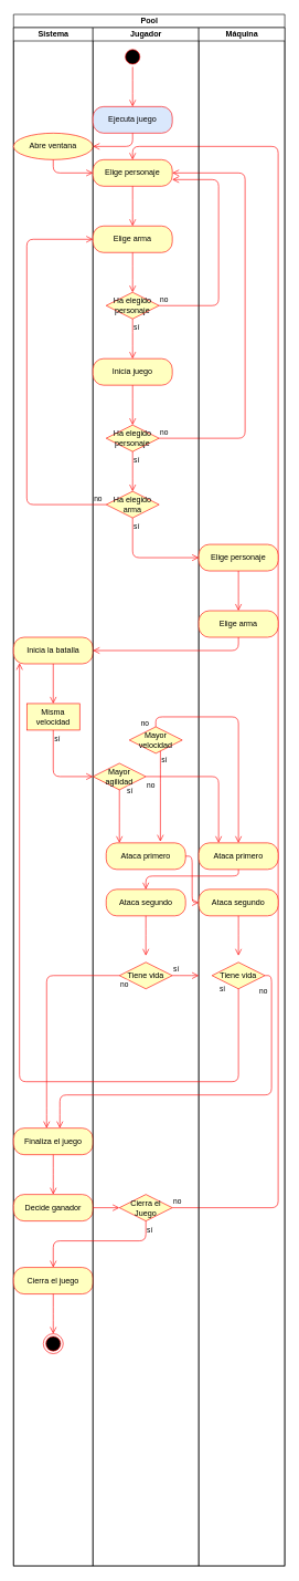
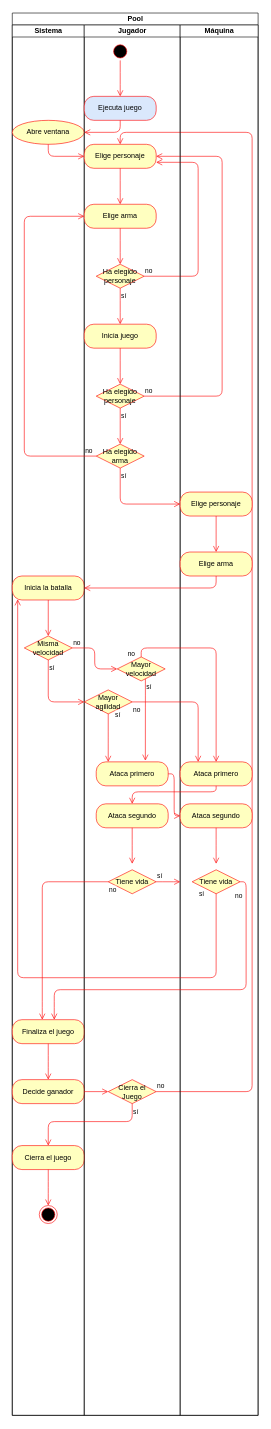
- <mxCell id="7" value="Misma&lt;br&gt;velocidad" style="whiteSpace=wrap;html=1;fillColor=#ffffc0;strokeColor=#ff0000;rounded=0;" vertex="1" parent="3"><mxGeometry x="20" y="1019" width="80" height="40" as="geometry" /></mxCell>
+ <mxCell id="7" value="Misma&lt;br&gt;velocidad" style="rhombus;whiteSpace=wrap;html=1;fillColor=#ffffc0;strokeColor=#ff0000;" vertex="1" parent="3"><mxGeometry x="20" y="1019" width="80" height="40" as="geometry" /></mxCell>
+ <mxCell id="57" value="no" style="edgeStyle=orthogonalEdgeStyle;html=1;align=left;verticalAlign=bottom;endArrow=open;endSize=8;strokeColor=#ff0000;entryX=0;entryY=0.5;entryDx=0;entryDy=0;" edge="1" source="7" parent="2" target="33"><mxGeometry x="-1" relative="1" as="geometry"><mxPoint x="140" y="1059" as="targetPoint" /></mxGeometry></mxCell>
